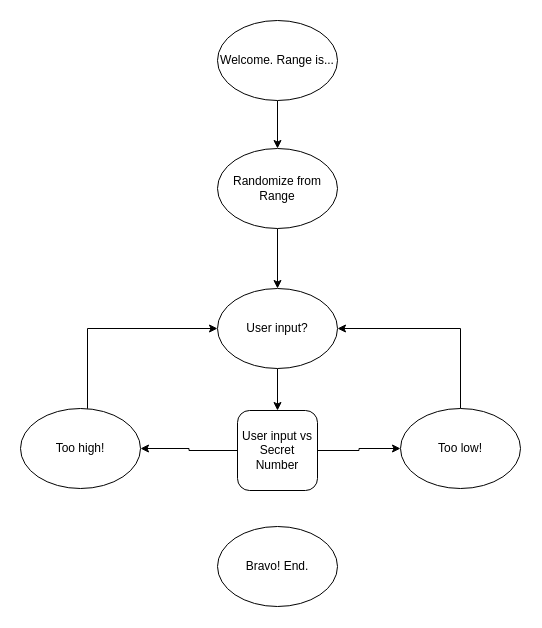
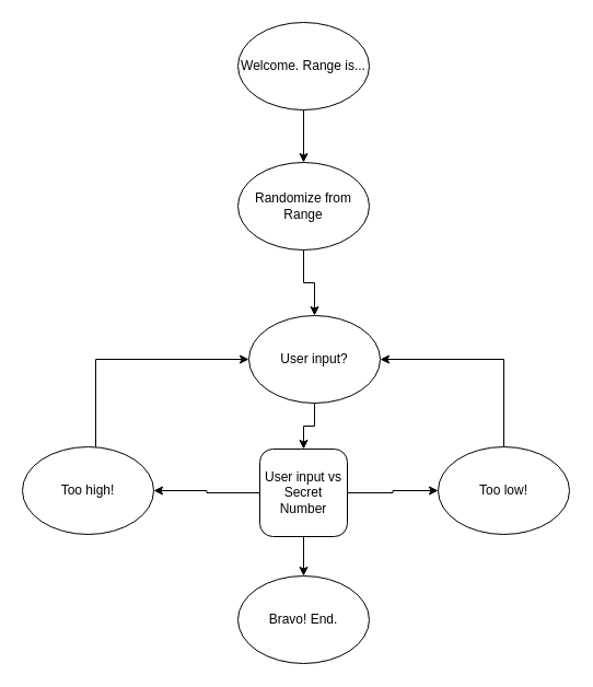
- <mxCell id="7" value="User input?" style="ellipse;whiteSpace=wrap;html=1;" vertex="1" parent="1"><mxGeometry x="217" y="288" width="120" height="80" as="geometry" /></mxCell>
+ <mxCell id="7" value="User input?" style="ellipse;whiteSpace=wrap;html=1;" vertex="1" parent="1"><mxGeometry x="227" y="288" width="120" height="80" as="geometry" /></mxCell>
+ <mxCell id="10" style="edgeStyle=orthogonalEdgeStyle;rounded=0;orthogonalLoop=1;jettySize=auto;html=1;entryX=0.5;entryY=0;entryDx=0;entryDy=0;" edge="1" parent="1" source="11" target="16"><mxGeometry relative="1" as="geometry" /></mxCell>
